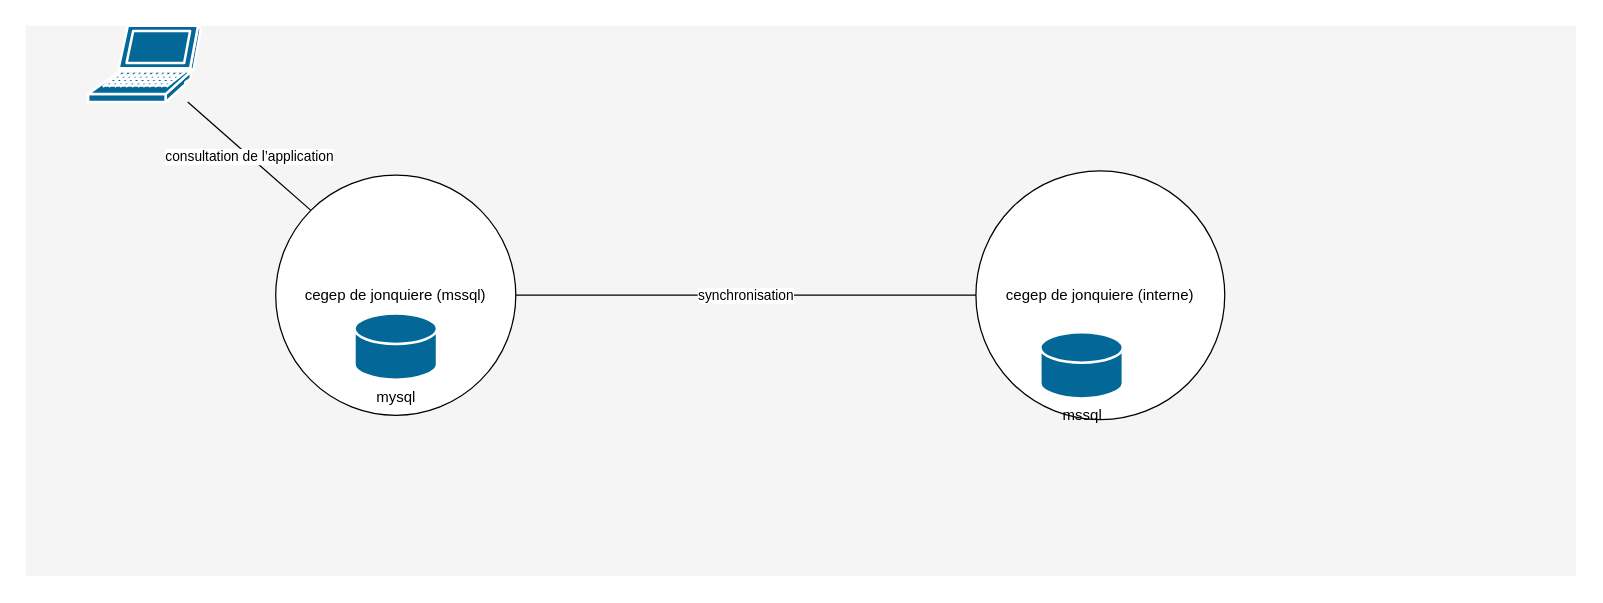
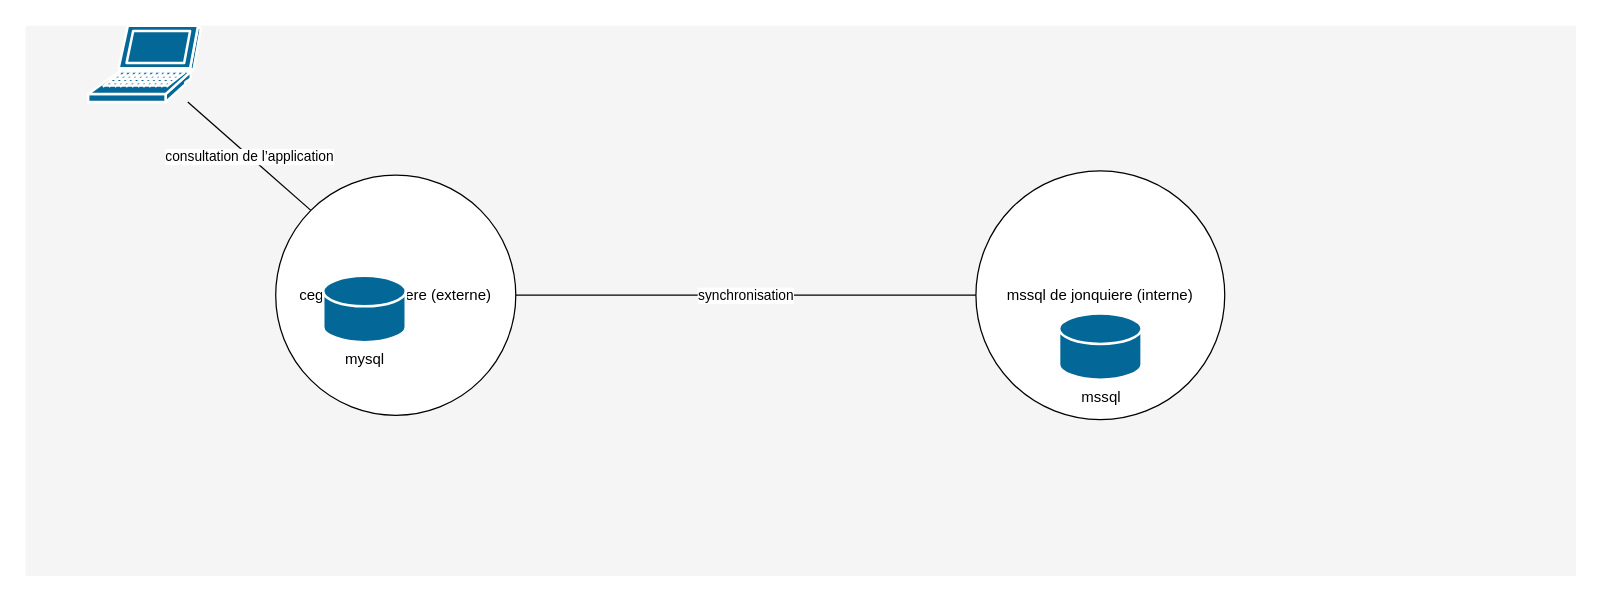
- <mxCell id="4" value="cegep de jonquiere (mssql)" style="ellipse;whiteSpace=wrap;html=1;aspect=fixed;" parent="1" vertex="1"><mxGeometry x="220" y="139.5" width="192" height="192" as="geometry" /></mxCell>
+ <mxCell id="4" value="cegep de jonquiere (externe)" style="ellipse;whiteSpace=wrap;html=1;aspect=fixed;" parent="1" vertex="1"><mxGeometry x="220" y="139.5" width="192" height="192" as="geometry" /></mxCell>
- <mxCell id="5" value="cegep de jonquiere (interne)" style="ellipse;whiteSpace=wrap;html=1;aspect=fixed;" parent="1" vertex="1"><mxGeometry x="780" y="136" width="199" height="199" as="geometry" /></mxCell>
+ <mxCell id="5" value="mssql de jonquiere (interne)" style="ellipse;whiteSpace=wrap;html=1;aspect=fixed;" parent="1" vertex="1"><mxGeometry x="780" y="136" width="199" height="199" as="geometry" /></mxCell>
- <mxCell id="6" value="mysql" style="shape=mxgraph.cisco.storage.relational_database;html=1;pointerEvents=1;dashed=0;fillColor=#036897;strokeColor=#ffffff;strokeWidth=2;verticalLabelPosition=bottom;verticalAlign=top;align=center;outlineConnect=0;" parent="1" vertex="1"><mxGeometry x="283" y="250" width="66" height="53" as="geometry" /></mxCell>
+ <mxCell id="6" value="mysql" style="shape=mxgraph.cisco.storage.relational_database;html=1;pointerEvents=1;dashed=0;fillColor=#036897;strokeColor=#ffffff;strokeWidth=2;verticalLabelPosition=bottom;verticalAlign=top;align=center;outlineConnect=0;" parent="1" vertex="1"><mxGeometry x="258" y="220" width="66" height="53" as="geometry" /></mxCell>
- <mxCell id="7" value="mssql" style="shape=mxgraph.cisco.storage.relational_database;html=1;pointerEvents=1;dashed=0;fillColor=#036897;strokeColor=#ffffff;strokeWidth=2;verticalLabelPosition=bottom;verticalAlign=top;align=center;outlineConnect=0;" parent="1" vertex="1"><mxGeometry x="831.5" y="265" width="66" height="53" as="geometry" /></mxCell>
+ <mxCell id="7" value="mssql" style="shape=mxgraph.cisco.storage.relational_database;html=1;pointerEvents=1;dashed=0;fillColor=#036897;strokeColor=#ffffff;strokeWidth=2;verticalLabelPosition=bottom;verticalAlign=top;align=center;outlineConnect=0;" parent="1" vertex="1"><mxGeometry x="846.5" y="250" width="66" height="53" as="geometry" /></mxCell>
